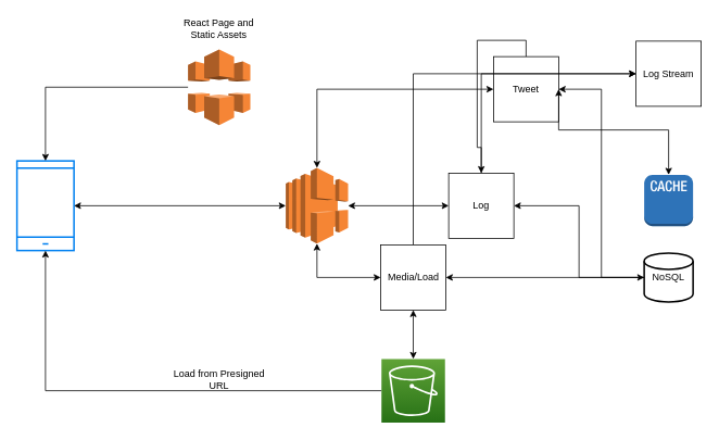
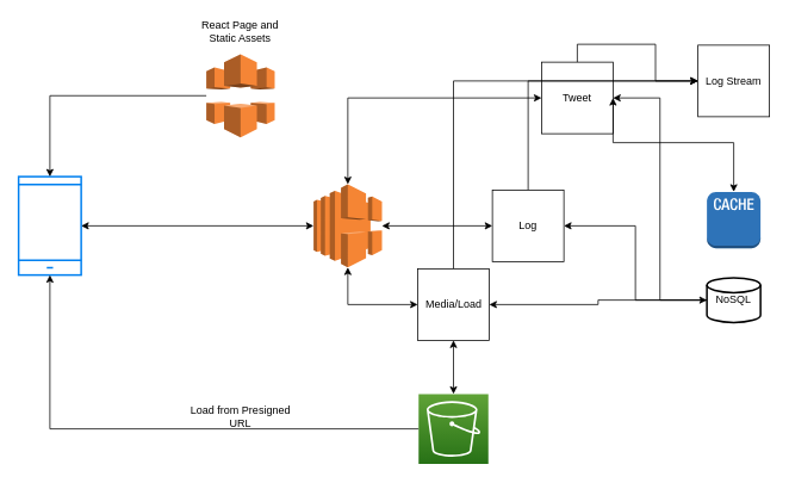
- <mxCell id="5" style="edgeStyle=orthogonalEdgeStyle;rounded=0;orthogonalLoop=1;jettySize=auto;html=1;exitX=0.5;exitY=0;exitDx=0;exitDy=0;" edge="1" parent="1" source="7" target="10"><mxGeometry relative="1" as="geometry" /></mxCell>
+ <mxCell id="5" style="edgeStyle=orthogonalEdgeStyle;rounded=0;orthogonalLoop=1;jettySize=auto;html=1;exitX=0.5;exitY=0;exitDx=0;exitDy=0;entryX=0;entryY=0.5;entryDx=0;entryDy=0;" edge="1" parent="1" source="7" target="21"><mxGeometry relative="1" as="geometry" /></mxCell>
- <mxCell id="20" value="NoSQL" style="strokeWidth=2;html=1;shape=mxgraph.flowchart.database;whiteSpace=wrap;" vertex="1" parent="1"><mxGeometry x="790" y="310" width="60" height="60" as="geometry" /></mxCell>
+ <mxCell id="20" value="NoSQL" style="strokeWidth=2;html=1;shape=mxgraph.flowchart.database;whiteSpace=wrap;" vertex="1" parent="1"><mxGeometry x="790" y="310" width="60" height="50" as="geometry" /></mxCell>
